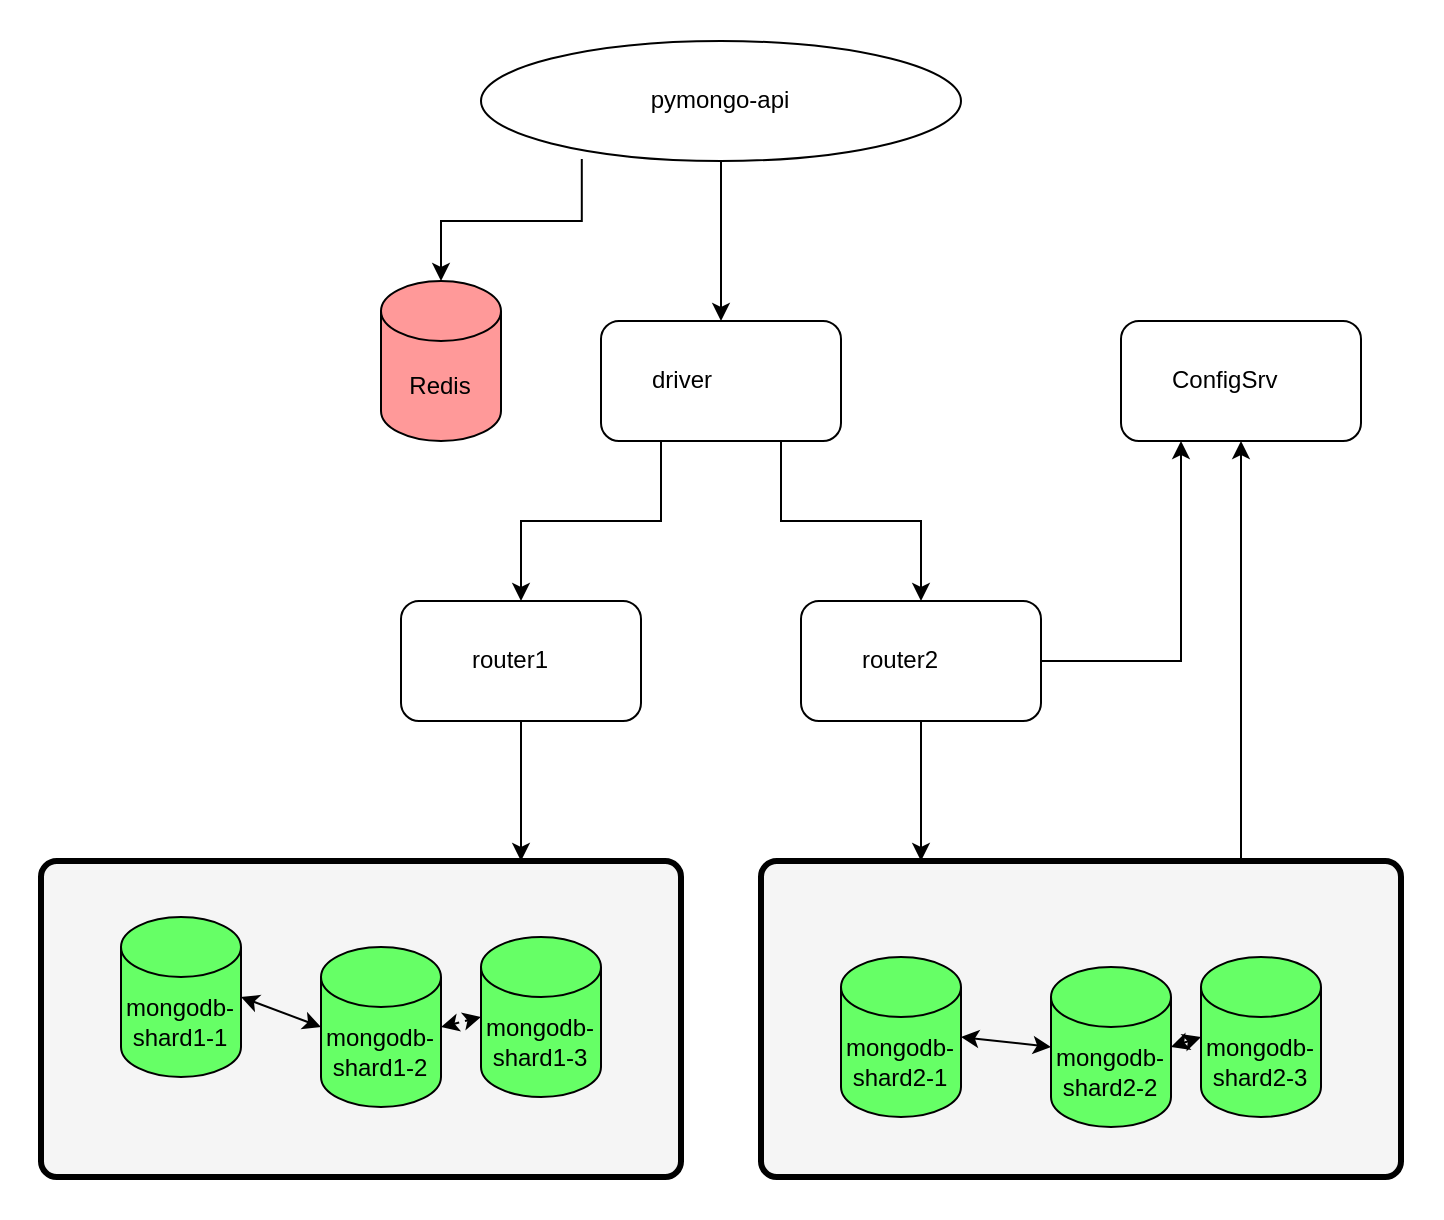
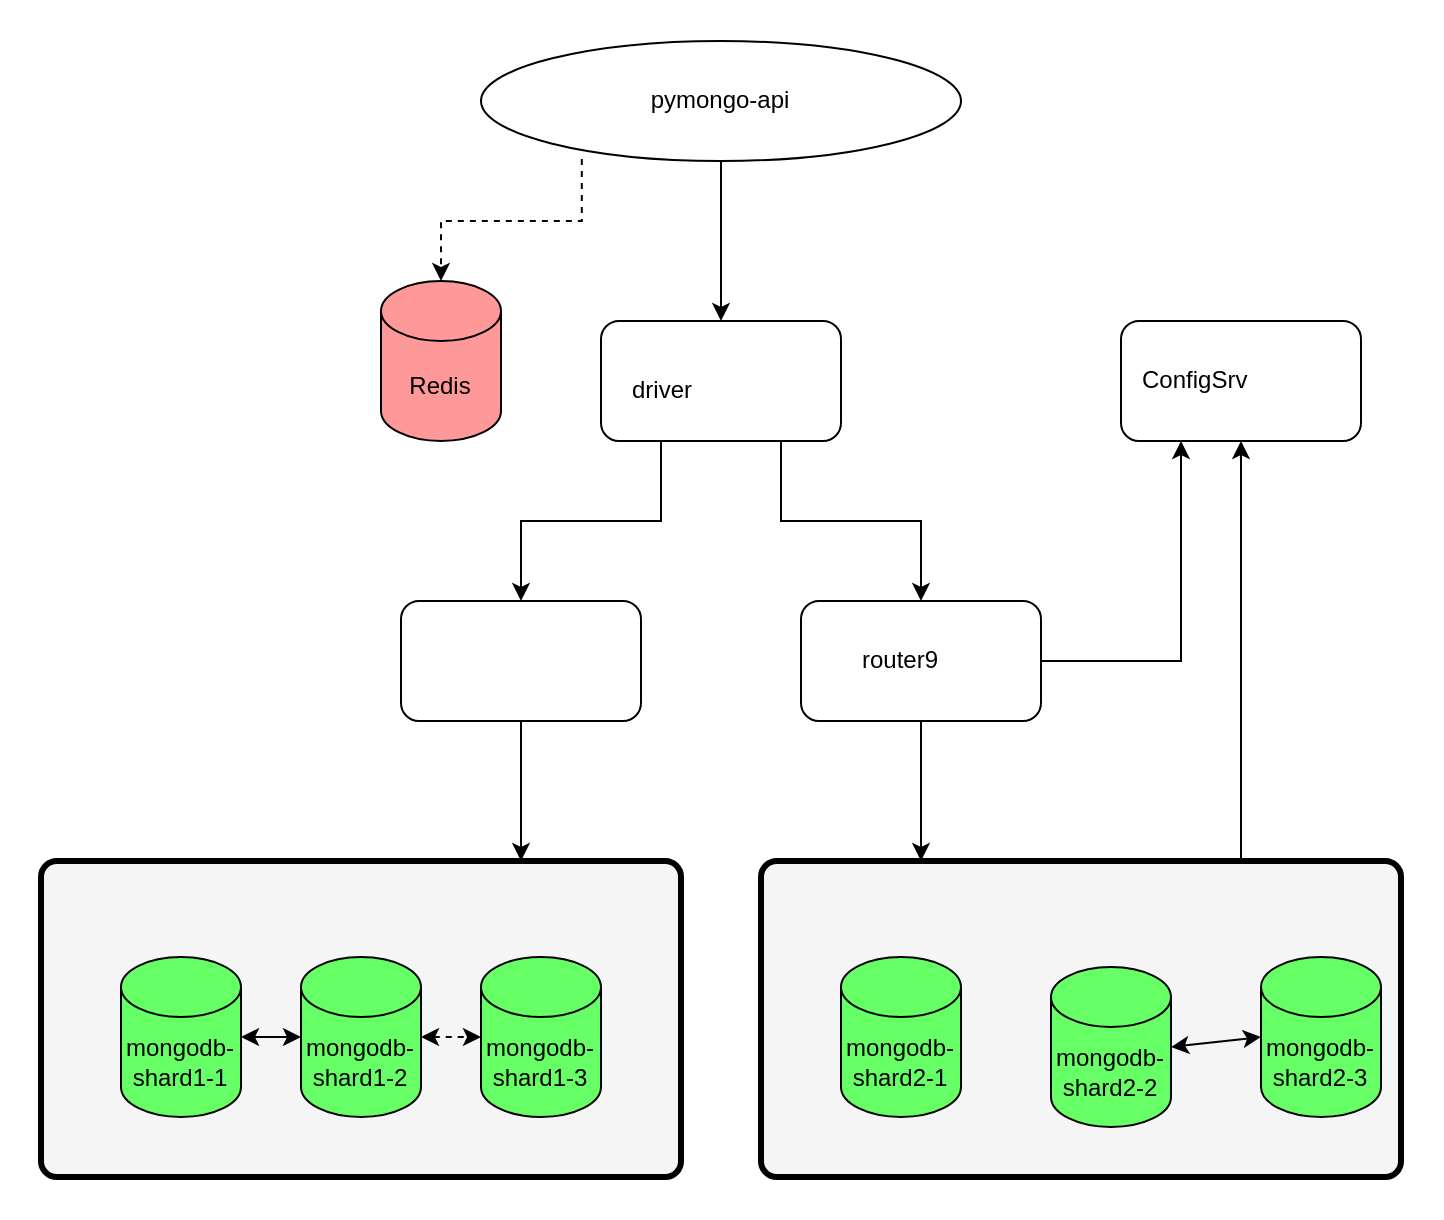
- <mxCell id="2" style="edgeStyle=orthogonalEdgeStyle;rounded=0;orthogonalLoop=1;jettySize=auto;html=1;exitX=0.21;exitY=0.983;exitDx=0;exitDy=0;exitPerimeter=0;entryX=0.5;entryY=0;entryDx=0;entryDy=0;entryPerimeter=0;" parent="1" source="4" target="18" edge="1"><mxGeometry relative="1" as="geometry" /></mxCell>
+ <mxCell id="2" style="edgeStyle=orthogonalEdgeStyle;rounded=0;orthogonalLoop=1;jettySize=auto;html=1;exitX=0.21;exitY=0.983;exitDx=0;exitDy=0;exitPerimeter=0;entryX=0.5;entryY=0;entryDx=0;entryDy=0;entryPerimeter=0;dashed=1;" parent="1" source="4" target="18" edge="1"><mxGeometry relative="1" as="geometry" /></mxCell>
- <mxCell id="30" value="driver" style="text;strokeColor=none;fillColor=none;align=left;verticalAlign=middle;spacingLeft=4;spacingRight=4;overflow=hidden;points=[[0,0.5],[1,0.5]];portConstraint=eastwest;rotatable=0;whiteSpace=wrap;html=1;" parent="1" vertex="1"><mxGeometry x="320" y="175" width="80" height="30" as="geometry" /></mxCell>
+ <mxCell id="30" value="driver" style="text;strokeColor=none;fillColor=none;align=left;verticalAlign=middle;spacingLeft=4;spacingRight=4;overflow=hidden;points=[[0,0.5],[1,0.5]];portConstraint=eastwest;rotatable=0;whiteSpace=wrap;html=1;" parent="1" vertex="1"><mxGeometry x="310" y="180" width="80" height="30" as="geometry" /></mxCell>
- <mxCell id="31" value="ConfigSrv" style="text;strokeColor=none;fillColor=none;align=left;verticalAlign=middle;spacingLeft=4;spacingRight=4;overflow=hidden;points=[[0,0.5],[1,0.5]];portConstraint=eastwest;rotatable=0;whiteSpace=wrap;html=1;" parent="1" vertex="1"><mxGeometry x="580" y="175" width="80" height="30" as="geometry" /></mxCell>
+ <mxCell id="31" value="ConfigSrv" style="text;strokeColor=none;fillColor=none;align=left;verticalAlign=middle;spacingLeft=4;spacingRight=4;overflow=hidden;points=[[0,0.5],[1,0.5]];portConstraint=eastwest;rotatable=0;whiteSpace=wrap;html=1;" parent="1" vertex="1"><mxGeometry x="565" y="175" width="80" height="30" as="geometry" /></mxCell>
- <mxCell id="28" value="router1" style="text;strokeColor=none;fillColor=none;align=left;verticalAlign=middle;spacingLeft=4;spacingRight=4;overflow=hidden;points=[[0,0.5],[1,0.5]];portConstraint=eastwest;rotatable=0;whiteSpace=wrap;html=1;" parent="1" vertex="1"><mxGeometry x="230" y="315" width="80" height="30" as="geometry" /></mxCell>
- <mxCell id="29" value="router2" style="text;strokeColor=none;fillColor=none;align=left;verticalAlign=middle;spacingLeft=4;spacingRight=4;overflow=hidden;points=[[0,0.5],[1,0.5]];portConstraint=eastwest;rotatable=0;whiteSpace=wrap;html=1;" parent="1" vertex="1"><mxGeometry x="425" y="315" width="80" height="30" as="geometry" /></mxCell>
+ <mxCell id="29" value="router9" style="text;strokeColor=none;fillColor=none;align=left;verticalAlign=middle;spacingLeft=4;spacingRight=4;overflow=hidden;points=[[0,0.5],[1,0.5]];portConstraint=eastwest;rotatable=0;whiteSpace=wrap;html=1;" parent="1" vertex="1"><mxGeometry x="425" y="315" width="80" height="30" as="geometry" /></mxCell>
- <mxCell id="8" value="mongodb-shard1-1" style="shape=cylinder3;whiteSpace=wrap;html=1;boundedLbl=1;backgroundOutline=1;size=15;fillColor=#66FF66;" parent="1" vertex="1"><mxGeometry x="60" y="458" width="60" height="80" as="geometry" /></mxCell>
+ <mxCell id="8" value="mongodb-shard1-1" style="shape=cylinder3;whiteSpace=wrap;html=1;boundedLbl=1;backgroundOutline=1;size=15;fillColor=#66FF66;" parent="1" vertex="1"><mxGeometry x="60" y="478" width="60" height="80" as="geometry" /></mxCell>
- <mxCell id="7" value="mongodb-shard1-3" style="shape=cylinder3;whiteSpace=wrap;html=1;boundedLbl=1;backgroundOutline=1;size=15;fillColor=#66FF66;" parent="1" vertex="1"><mxGeometry x="240" y="468" width="60" height="80" as="geometry" /></mxCell>
+ <mxCell id="7" value="mongodb-shard1-3" style="shape=cylinder3;whiteSpace=wrap;html=1;boundedLbl=1;backgroundOutline=1;size=15;fillColor=#66FF66;" parent="1" vertex="1"><mxGeometry x="240" y="478" width="60" height="80" as="geometry" /></mxCell>
- <mxCell id="6" value="mongodb-shard1-2" style="shape=cylinder3;whiteSpace=wrap;html=1;boundedLbl=1;backgroundOutline=1;size=15;fillColor=#66FF66;" parent="1" vertex="1"><mxGeometry x="160" y="473" width="60" height="80" as="geometry" /></mxCell>
+ <mxCell id="6" value="mongodb-shard1-2" style="shape=cylinder3;whiteSpace=wrap;html=1;boundedLbl=1;backgroundOutline=1;size=15;fillColor=#66FF66;" parent="1" vertex="1"><mxGeometry x="150" y="478" width="60" height="80" as="geometry" /></mxCell>
- <mxCell id="14" value="mongodb-shard2-3" style="shape=cylinder3;whiteSpace=wrap;html=1;boundedLbl=1;backgroundOutline=1;size=15;fillColor=#66FF66;" parent="1" vertex="1"><mxGeometry x="600" y="478" width="60" height="80" as="geometry" /></mxCell>
+ <mxCell id="14" value="mongodb-shard2-3" style="shape=cylinder3;whiteSpace=wrap;html=1;boundedLbl=1;backgroundOutline=1;size=15;fillColor=#66FF66;" parent="1" vertex="1"><mxGeometry x="630" y="478" width="60" height="80" as="geometry" /></mxCell>
- <mxCell id="16" value="" style="endArrow=classic;startArrow=classic;html=1;rounded=0;exitX=1;exitY=0.5;exitDx=0;exitDy=0;exitPerimeter=0;entryX=0;entryY=0.5;entryDx=0;entryDy=0;entryPerimeter=0;" parent="1" source="15" target="13" edge="1"><mxGeometry width="50" height="50" relative="1" as="geometry"><mxPoint x="470" y="638" as="sourcePoint" /><mxPoint x="520" y="588" as="targetPoint" /></mxGeometry></mxCell>
